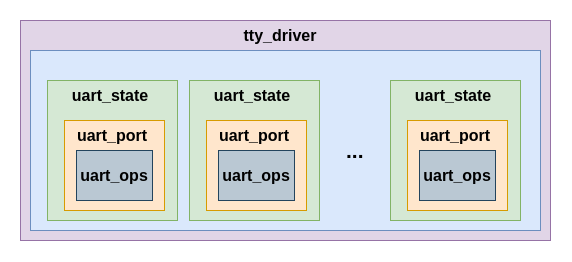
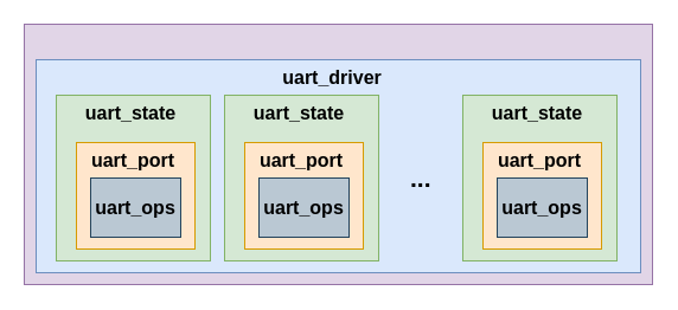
- <mxCell id="11" value="&lt;b&gt;&lt;font style=&quot;font-size: 16px;&quot;&gt;tty_driver&lt;/font&gt;&lt;/b&gt;" style="text;html=1;strokeColor=none;fillColor=none;align=center;verticalAlign=middle;whiteSpace=wrap;rounded=0;" vertex="1" parent="1"><mxGeometry x="230" y="20" width="100" height="30" as="geometry" /></mxCell>
+ <mxCell id="7" value="&lt;b&gt;&lt;font style=&quot;font-size: 16px;&quot;&gt;uart_driver&lt;/font&gt;&lt;/b&gt;" style="text;html=1;strokeColor=none;fillColor=none;align=center;verticalAlign=middle;whiteSpace=wrap;rounded=0;" parent="1" vertex="1"><mxGeometry x="230" y="50" width="100" height="30" as="geometry" /></mxCell>
